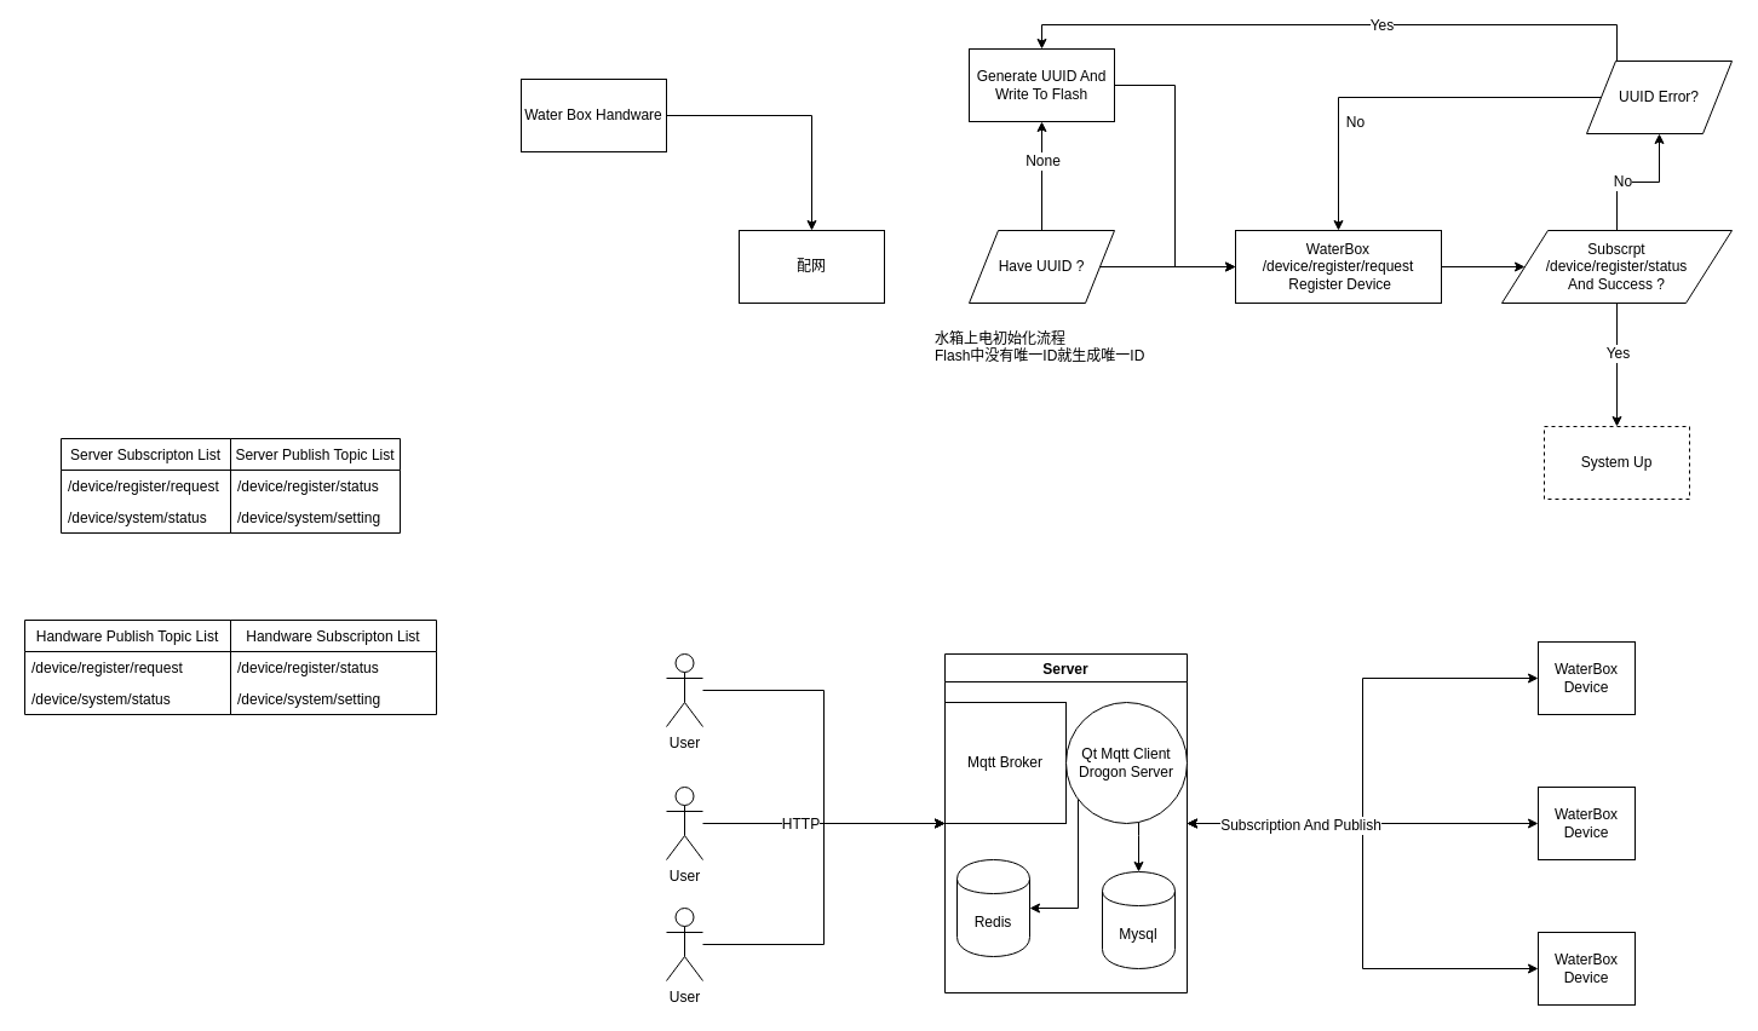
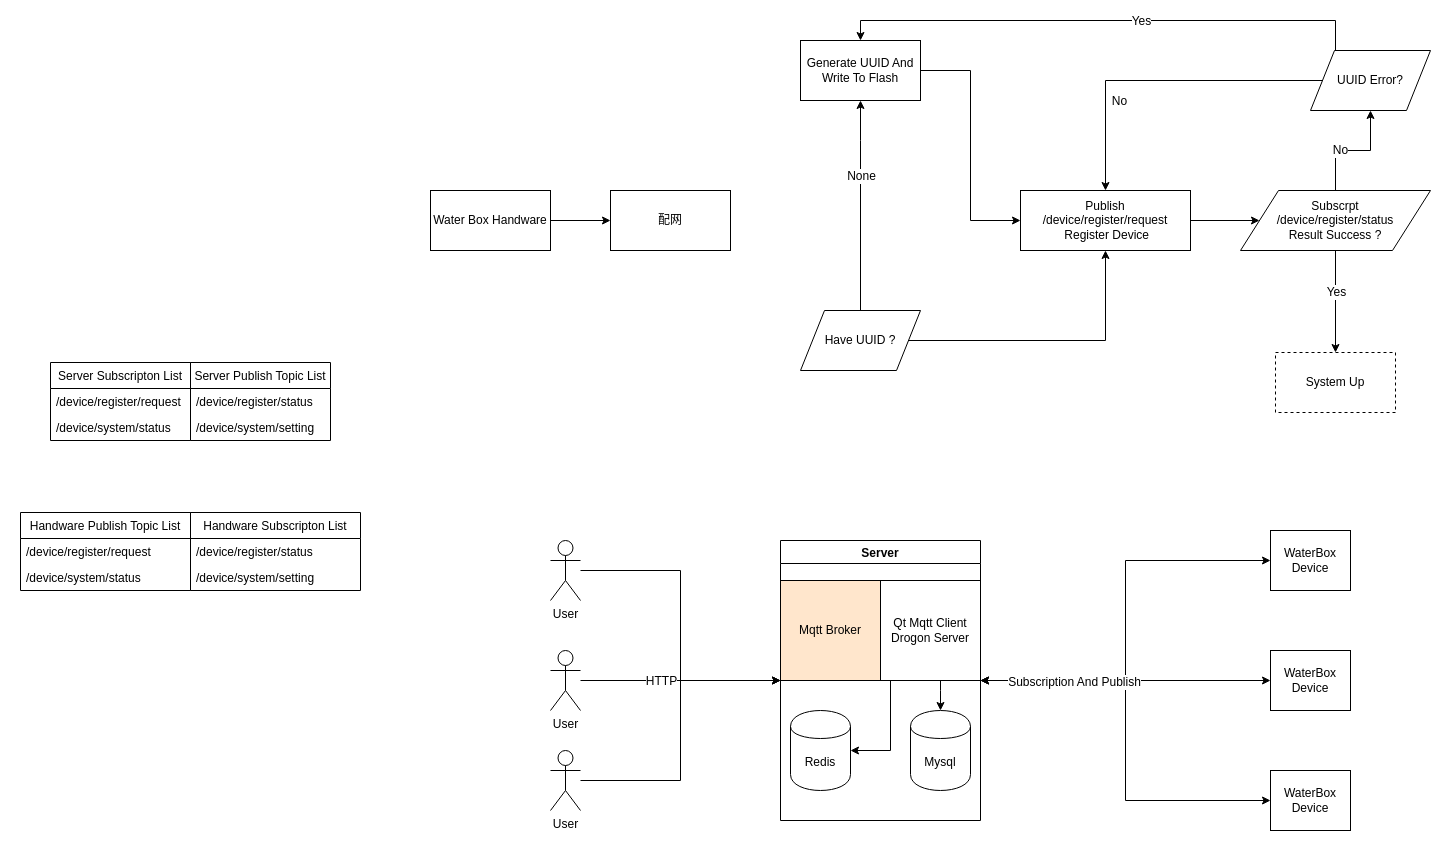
- <mxCell id="27" value="Water Box Handware" style="rounded=0;whiteSpace=wrap;html=1;" parent="1" vertex="1"><mxGeometry x="430" y="65" width="120" height="60" as="geometry" /></mxCell>
+ <mxCell id="27" value="Water Box Handware" style="rounded=0;whiteSpace=wrap;html=1;" parent="1" vertex="1"><mxGeometry x="430" y="190" width="120" height="60" as="geometry" /></mxCell>
- <mxCell id="31" value="Have UUID ?" style="shape=parallelogram;perimeter=parallelogramPerimeter;whiteSpace=wrap;html=1;" parent="1" vertex="1"><mxGeometry x="800" y="190" width="120" height="60" as="geometry" /></mxCell>
+ <mxCell id="31" value="Have UUID ?" style="shape=parallelogram;perimeter=parallelogramPerimeter;whiteSpace=wrap;html=1;" parent="1" vertex="1"><mxGeometry x="800" y="310" width="120" height="60" as="geometry" /></mxCell>
- <mxCell id="36" value="WaterBox&lt;br&gt;&lt;span style=&quot;text-align: left ; white-space: nowrap&quot;&gt;/device/register/request&lt;/span&gt;&lt;br&gt;&amp;nbsp;Register Device" style="rounded=0;whiteSpace=wrap;html=1;" parent="1" vertex="1"><mxGeometry x="1020" y="190" width="170" height="60" as="geometry" /></mxCell>
+ <mxCell id="36" value="Publish&lt;br&gt;&lt;span style=&quot;text-align: left ; white-space: nowrap&quot;&gt;/device/register/request&lt;/span&gt;&lt;br&gt;&amp;nbsp;Register Device" style="rounded=0;whiteSpace=wrap;html=1;" parent="1" vertex="1"><mxGeometry x="1020" y="190" width="170" height="60" as="geometry" /></mxCell>
- <mxCell id="43" value="Subscrpt&lt;br&gt;&lt;span style=&quot;text-align: left ; white-space: nowrap&quot;&gt;/device/register/status&lt;/span&gt;&lt;br&gt;And Success ?" style="shape=parallelogram;perimeter=parallelogramPerimeter;whiteSpace=wrap;html=1;" parent="1" vertex="1"><mxGeometry x="1240" y="190" width="190" height="60" as="geometry" /></mxCell>
+ <mxCell id="43" value="Subscrpt&lt;br&gt;&lt;span style=&quot;text-align: left ; white-space: nowrap&quot;&gt;/device/register/status&lt;/span&gt;&lt;br&gt;Result Success ?" style="shape=parallelogram;perimeter=parallelogramPerimeter;whiteSpace=wrap;html=1;" parent="1" vertex="1"><mxGeometry x="1240" y="190" width="190" height="60" as="geometry" /></mxCell>
- <mxCell id="25" value="水箱上电初始化流程&lt;br&gt;Flash中没有唯一ID就生成唯一ID&lt;br&gt;" style="text;html=1;resizable=0;points=[];autosize=1;align=left;verticalAlign=top;spacingTop=-4;" parent="1" vertex="1"><mxGeometry x="770" y="270" width="190" height="30" as="geometry" /></mxCell>
- <mxCell id="13" value="Mqtt Broker" style="whiteSpace=wrap;html=1;aspect=fixed;" parent="12" vertex="1"><mxGeometry y="40" width="100" height="100" as="geometry" /></mxCell>
+ <mxCell id="13" value="Mqtt Broker" style="whiteSpace=wrap;html=1;aspect=fixed;fillColor=#ffe6cc;" parent="12" vertex="1"><mxGeometry y="40" width="100" height="100" as="geometry" /></mxCell>
- <mxCell id="16" value="Qt Mqtt Client&lt;br&gt;Drogon Server" style="ellipse;whiteSpace=wrap;html=1;aspect=fixed;" parent="12" vertex="1"><mxGeometry x="100" y="40" width="100" height="100" as="geometry" /></mxCell>
+ <mxCell id="16" value="Qt Mqtt Client&lt;br&gt;Drogon Server" style="whiteSpace=wrap;html=1;aspect=fixed;" parent="12" vertex="1"><mxGeometry x="100" y="40" width="100" height="100" as="geometry" /></mxCell>
- <mxCell id="18" value="Mysql" style="shape=cylinder;whiteSpace=wrap;html=1;boundedLbl=1;backgroundOutline=1;" parent="12" vertex="1"><mxGeometry x="130" y="180" width="60" height="80" as="geometry" /></mxCell>
+ <mxCell id="18" value="Mysql" style="shape=cylinder;whiteSpace=wrap;html=1;boundedLbl=1;backgroundOutline=1;" parent="12" vertex="1"><mxGeometry x="130" y="170" width="60" height="80" as="geometry" /></mxCell>
